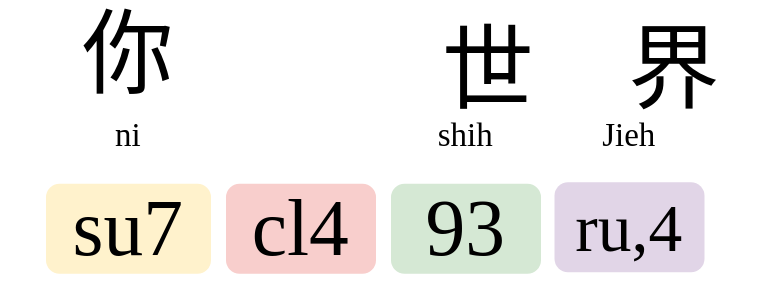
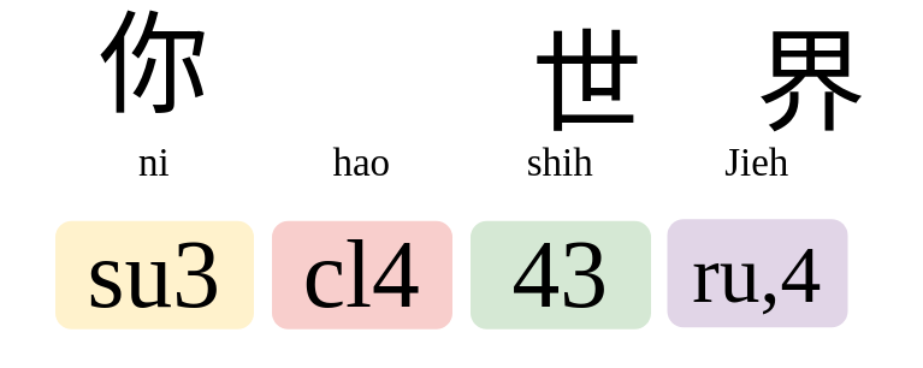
+ <mxCell id="18" value="&lt;font style=&quot;font-size: 22px;&quot; face=&quot;Fira Sans&quot;&gt;hao&lt;/font&gt;" style="text;html=1;strokeColor=none;fillColor=none;align=center;verticalAlign=middle;whiteSpace=wrap;rounded=0;" vertex="1" parent="1"><mxGeometry x="170" y="74" width="60" height="30" as="geometry" /></mxCell>
- <mxCell id="12" value="&lt;font style=&quot;font-size: 53px;&quot; data-font-src=&quot;https://fonts.googleapis.com/css?family=Fira+Sans&quot; face=&quot;Fira Sans&quot;&gt;su7&lt;br&gt;&lt;/font&gt;" style="text;html=1;strokeColor=none;fillColor=none;align=center;verticalAlign=middle;whiteSpace=wrap;rounded=0;" vertex="1" parent="10"><mxGeometry y="15" width="130" height="30" as="geometry" /></mxCell>
+ <mxCell id="12" value="&lt;font style=&quot;font-size: 53px;&quot; data-font-src=&quot;https://fonts.googleapis.com/css?family=Fira+Sans&quot; face=&quot;Fira Sans&quot;&gt;su3&lt;br&gt;&lt;/font&gt;" style="text;html=1;strokeColor=none;fillColor=none;align=center;verticalAlign=middle;whiteSpace=wrap;rounded=0;" vertex="1" parent="10"><mxGeometry y="15" width="130" height="30" as="geometry" /></mxCell>
- <mxCell id="9" value="&lt;font style=&quot;font-size: 53px;&quot; face=&quot;Fira Sans&quot;&gt;93&lt;br&gt;&lt;/font&gt;" style="text;html=1;strokeColor=none;fillColor=none;align=center;verticalAlign=middle;whiteSpace=wrap;rounded=0;" vertex="1" parent="7"><mxGeometry y="15" width="110" height="30" as="geometry" /></mxCell>
+ <mxCell id="9" value="&lt;font style=&quot;font-size: 53px;&quot; face=&quot;Fira Sans&quot;&gt;43&lt;br&gt;&lt;/font&gt;" style="text;html=1;strokeColor=none;fillColor=none;align=center;verticalAlign=middle;whiteSpace=wrap;rounded=0;" vertex="1" parent="7"><mxGeometry y="15" width="110" height="30" as="geometry" /></mxCell>
